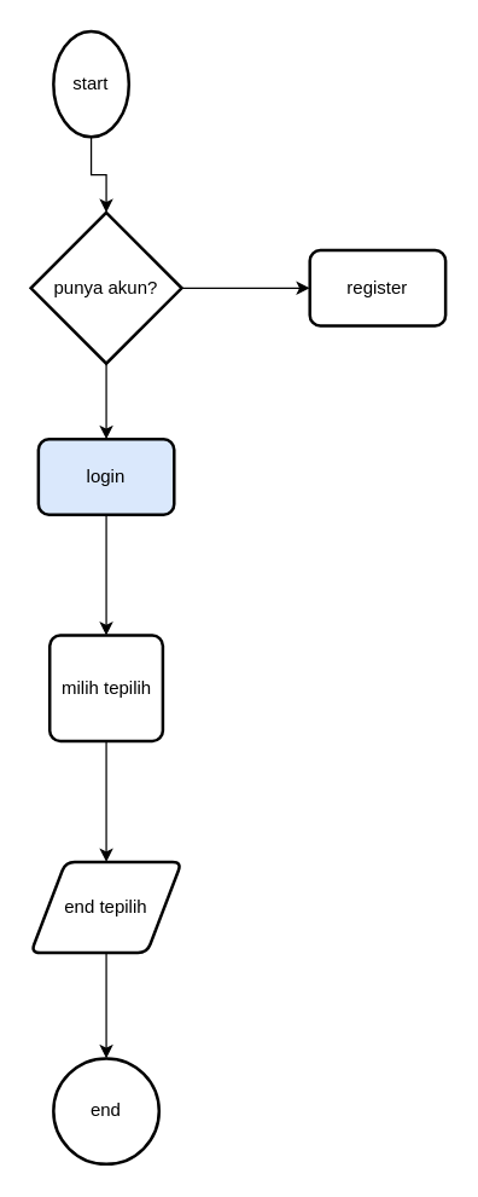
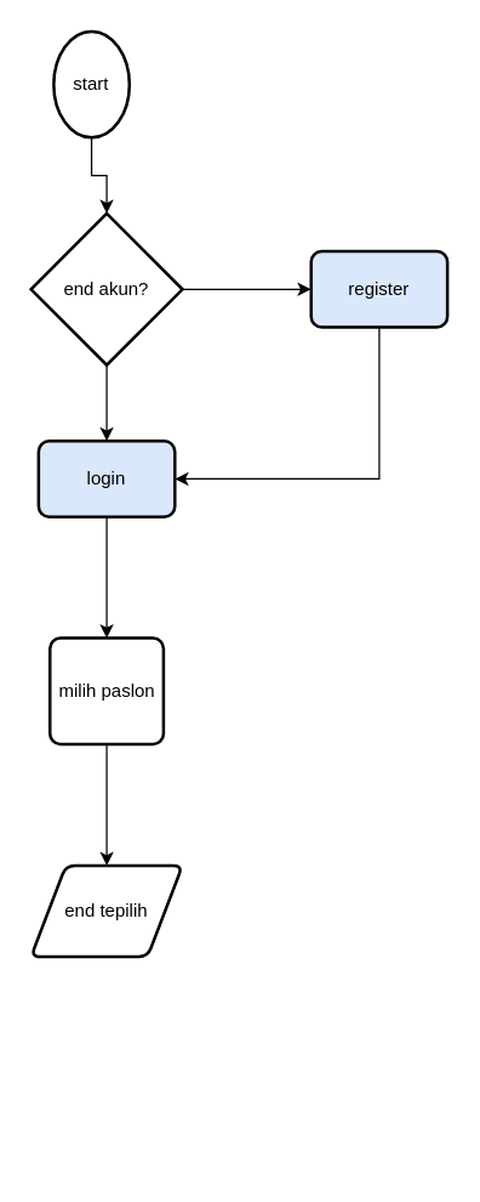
- <mxCell id="6" value="punya akun?" style="strokeWidth=2;html=1;shape=mxgraph.flowchart.decision;whiteSpace=wrap;" vertex="1" parent="1"><mxGeometry x="20" y="140" width="100" height="100" as="geometry" /></mxCell>
+ <mxCell id="6" value="end akun?" style="strokeWidth=2;html=1;shape=mxgraph.flowchart.decision;whiteSpace=wrap;" vertex="1" parent="1"><mxGeometry x="20" y="140" width="100" height="100" as="geometry" /></mxCell>
- <mxCell id="12" value="register" style="rounded=1;whiteSpace=wrap;html=1;absoluteArcSize=1;arcSize=14;strokeWidth=2;" vertex="1" parent="1"><mxGeometry x="205" y="165" width="90" height="50" as="geometry" /></mxCell>
+ <mxCell id="12" value="register" style="rounded=1;whiteSpace=wrap;html=1;absoluteArcSize=1;arcSize=14;strokeWidth=2;fillColor=#dae8fc;" vertex="1" parent="1"><mxGeometry x="205" y="165" width="90" height="50" as="geometry" /></mxCell>
+ <mxCell id="11" style="edgeStyle=orthogonalEdgeStyle;rounded=0;orthogonalLoop=1;jettySize=auto;html=1;exitX=0.5;exitY=1;exitDx=0;exitDy=0;entryX=1;entryY=0.5;entryDx=0;entryDy=0;" edge="1" parent="1" source="12" target="8"><mxGeometry relative="1" as="geometry" /></mxCell>
- <mxCell id="10" value="milih tepilih" style="rounded=1;whiteSpace=wrap;html=1;absoluteArcSize=1;arcSize=14;strokeWidth=2;" vertex="1" parent="1"><mxGeometry x="32.5" y="420" width="75" height="70" as="geometry" /></mxCell>
+ <mxCell id="10" value="milih paslon" style="rounded=1;whiteSpace=wrap;html=1;absoluteArcSize=1;arcSize=14;strokeWidth=2;" vertex="1" parent="1"><mxGeometry x="32.5" y="420" width="75" height="70" as="geometry" /></mxCell>
- <mxCell id="13" value="" style="edgeStyle=orthogonalEdgeStyle;rounded=0;orthogonalLoop=1;jettySize=auto;html=1;" edge="1" parent="1" source="14" target="15"><mxGeometry relative="1" as="geometry" /></mxCell>
- <mxCell id="15" value="end" style="strokeWidth=2;html=1;shape=mxgraph.flowchart.start_2;whiteSpace=wrap;" vertex="1" parent="1"><mxGeometry x="35" y="700" width="70" height="70" as="geometry" /></mxCell>
